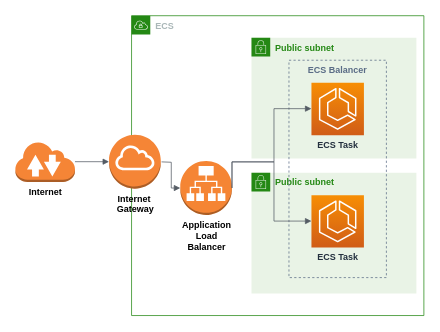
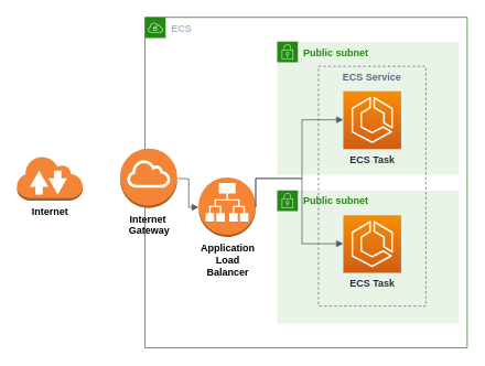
- <mxCell id="5" value="ECS Balancer" style="fillColor=none;strokeColor=#5A6C86;dashed=1;verticalAlign=top;fontStyle=1;fontColor=#5A6C86;" vertex="1" parent="1"><mxGeometry x="385" y="79.38" width="130" height="290" as="geometry" /></mxCell>
+ <mxCell id="5" value="ECS Service" style="fillColor=none;strokeColor=#5A6C86;dashed=1;verticalAlign=top;fontStyle=1;fontColor=#5A6C86;" vertex="1" parent="1"><mxGeometry x="385" y="79.38" width="130" height="290" as="geometry" /></mxCell>
- <mxCell id="10" value="" style="edgeStyle=orthogonalEdgeStyle;html=1;endArrow=block;elbow=vertical;startArrow=none;endFill=1;strokeColor=#545B64;rounded=0;entryX=0;entryY=0.5;entryDx=0;entryDy=0;entryPerimeter=0;" edge="1" parent="1" source="14" target="7"><mxGeometry width="100" relative="1" as="geometry"><mxPoint x="105" y="215" as="sourcePoint" /><mxPoint x="135" y="300" as="targetPoint" /></mxGeometry></mxCell>
